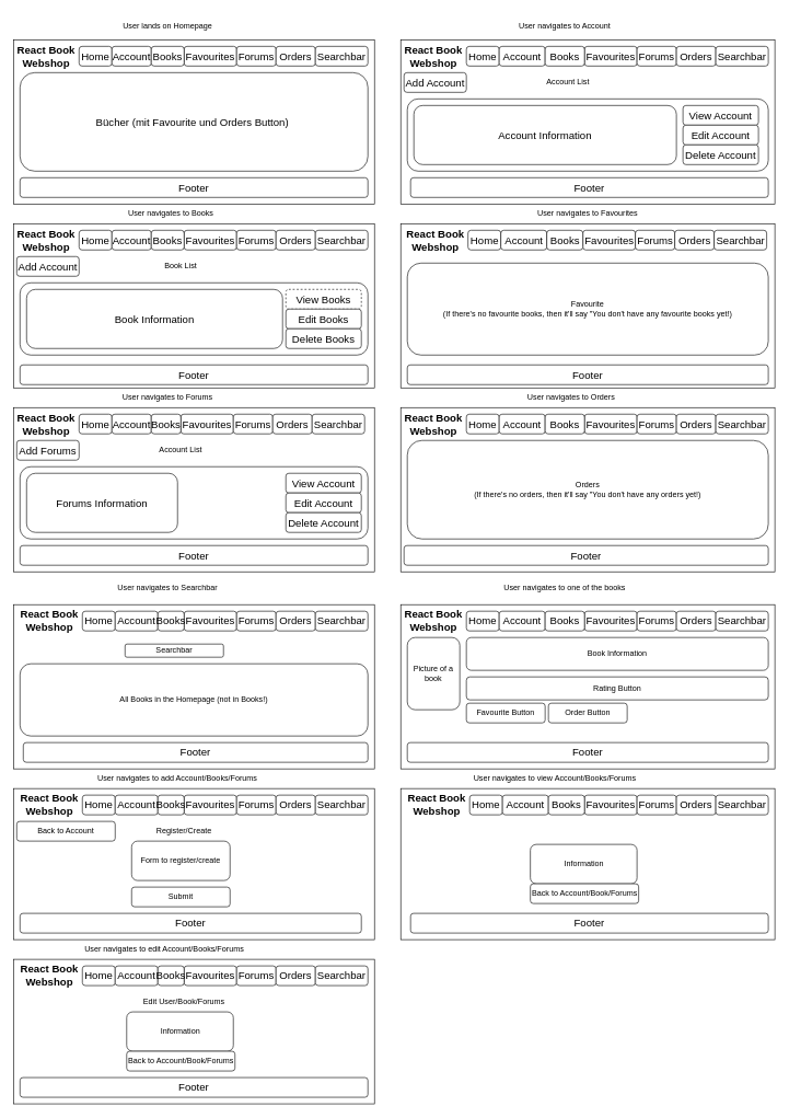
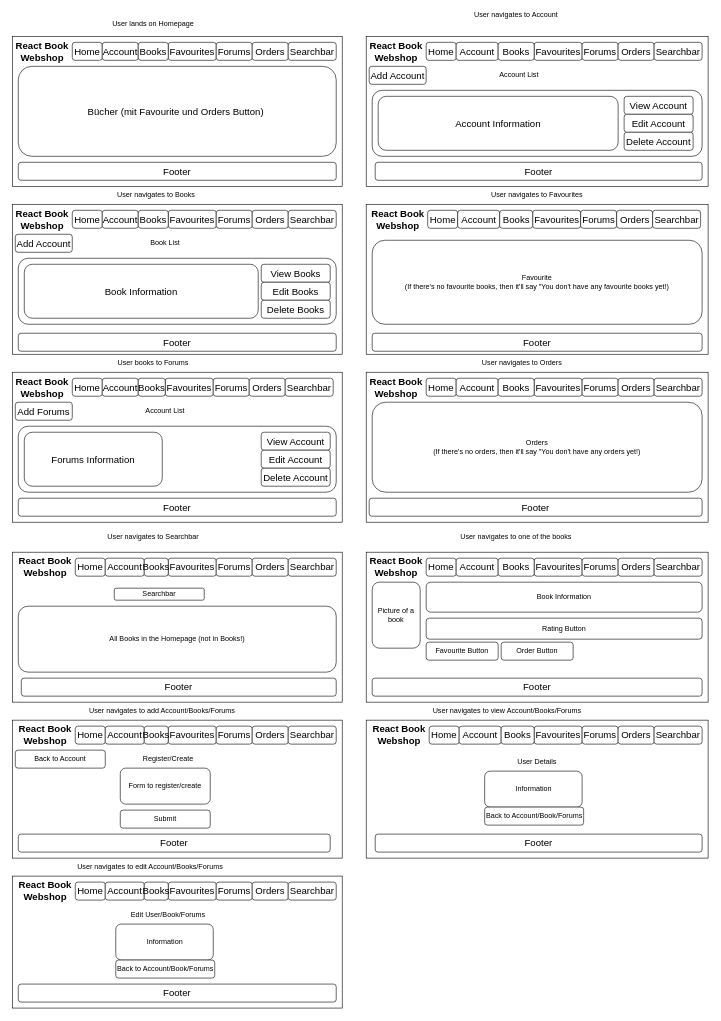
- <mxCell id="6" value="User navigates to Account" style="text;html=1;strokeColor=none;fillColor=none;align=center;verticalAlign=middle;whiteSpace=wrap;rounded=0;fontSize=12;" parent="1" vertex="1"><mxGeometry x="720" y="25" width="280" height="30" as="geometry" /></mxCell>
+ <mxCell id="6" value="User navigates to Account" style="text;html=1;strokeColor=none;fillColor=none;align=center;verticalAlign=middle;whiteSpace=wrap;rounded=0;fontSize=12;" parent="1" vertex="1"><mxGeometry x="720" y="10" width="280" height="30" as="geometry" /></mxCell>
- <mxCell id="44" value="View Books" style="rounded=1;whiteSpace=wrap;html=1;fontSize=16;dashed=1;" parent="1" vertex="1"><mxGeometry x="435" y="440" width="115" height="30" as="geometry" /></mxCell>
+ <mxCell id="44" value="View Books" style="rounded=1;whiteSpace=wrap;html=1;fontSize=16;" parent="1" vertex="1"><mxGeometry x="435" y="440" width="115" height="30" as="geometry" /></mxCell>
- <mxCell id="8" value="User navigates to Forums" style="text;html=1;strokeColor=none;fillColor=none;align=center;verticalAlign=middle;whiteSpace=wrap;rounded=0;fontSize=12;" parent="1" vertex="1"><mxGeometry x="115" y="590" width="280" height="30" as="geometry" /></mxCell>
+ <mxCell id="8" value="User books to Forums" style="text;html=1;strokeColor=none;fillColor=none;align=center;verticalAlign=middle;whiteSpace=wrap;rounded=0;fontSize=12;" parent="1" vertex="1"><mxGeometry x="115" y="590" width="280" height="30" as="geometry" /></mxCell>
+ <mxCell id="119" value="User Details" style="text;html=1;strokeColor=none;fillColor=none;align=center;verticalAlign=middle;whiteSpace=wrap;rounded=0;fontSize=12;" parent="1" vertex="1"><mxGeometry x="755" y="1255" width="280" height="30" as="geometry" /></mxCell>
